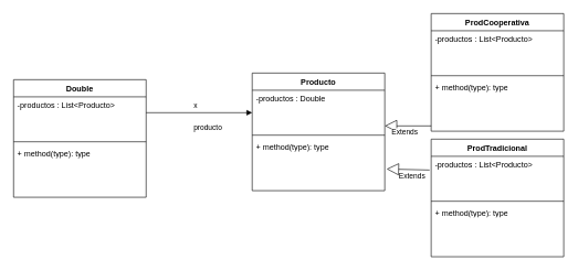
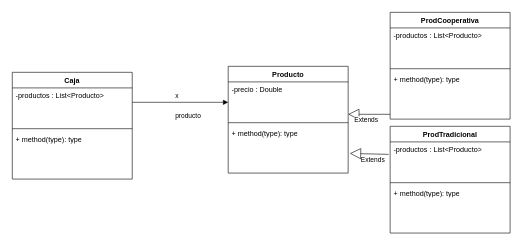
- <mxCell id="2" value="Double" style="swimlane;fontStyle=1;align=center;verticalAlign=top;childLayout=stackLayout;horizontal=1;startSize=26;horizontalStack=0;resizeParent=1;resizeParentMax=0;resizeLast=0;collapsible=1;marginBottom=0;whiteSpace=wrap;html=1;" vertex="1" parent="1"><mxGeometry x="20" y="120" width="200" height="178" as="geometry" /></mxCell>
+ <mxCell id="2" value="Caja" style="swimlane;fontStyle=1;align=center;verticalAlign=top;childLayout=stackLayout;horizontal=1;startSize=26;horizontalStack=0;resizeParent=1;resizeParentMax=0;resizeLast=0;collapsible=1;marginBottom=0;whiteSpace=wrap;html=1;" vertex="1" parent="1"><mxGeometry x="20" y="120" width="200" height="178" as="geometry" /></mxCell>
- <mxCell id="9" value="&lt;div&gt;-productos : Double&lt;/div&gt;&lt;div&gt;&lt;br&gt;&lt;/div&gt;" style="text;strokeColor=none;fillColor=none;align=left;verticalAlign=top;spacingLeft=4;spacingRight=4;overflow=hidden;rotatable=0;points=[[0,0.5],[1,0.5]];portConstraint=eastwest;whiteSpace=wrap;html=1;" vertex="1" parent="8"><mxGeometry y="26" width="200" height="64" as="geometry" /></mxCell>
+ <mxCell id="9" value="&lt;div&gt;-precio : Double&lt;/div&gt;&lt;div&gt;&lt;br&gt;&lt;/div&gt;" style="text;strokeColor=none;fillColor=none;align=left;verticalAlign=top;spacingLeft=4;spacingRight=4;overflow=hidden;rotatable=0;points=[[0,0.5],[1,0.5]];portConstraint=eastwest;whiteSpace=wrap;html=1;" vertex="1" parent="8"><mxGeometry y="26" width="200" height="64" as="geometry" /></mxCell>
